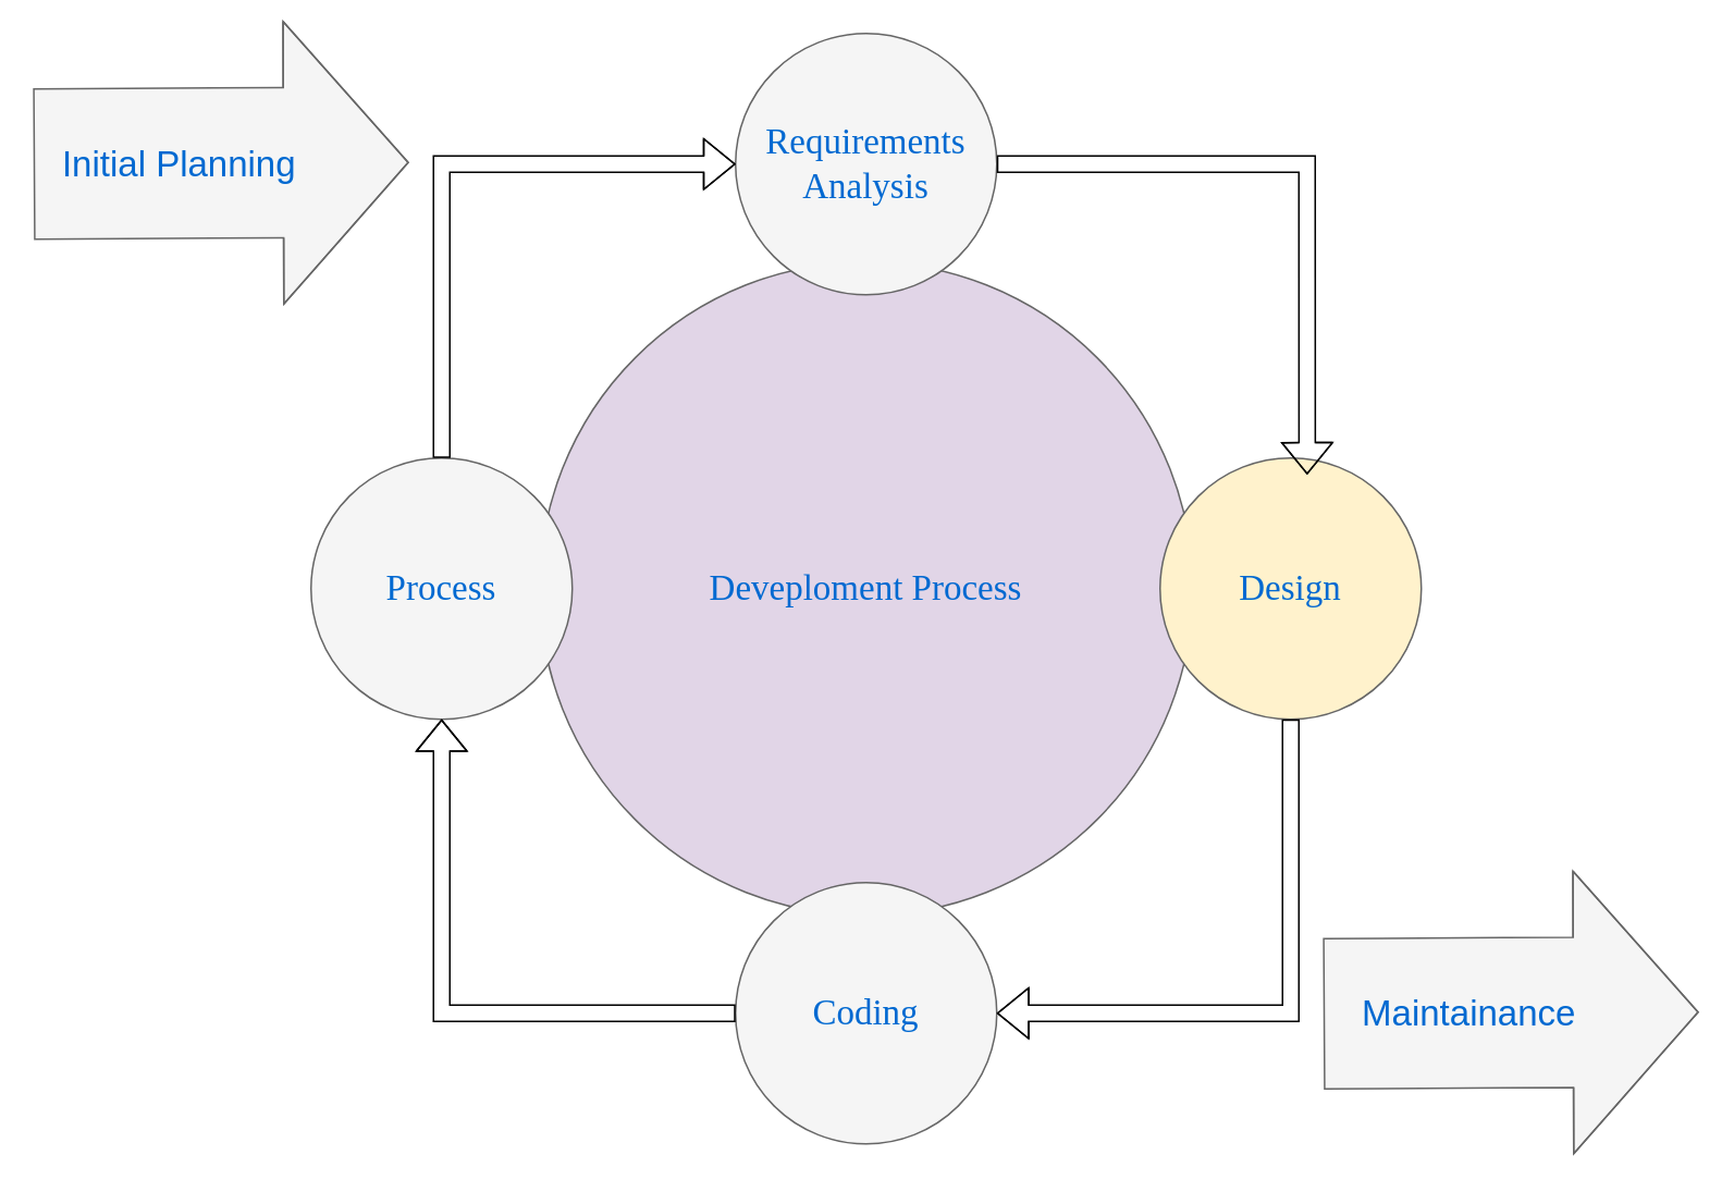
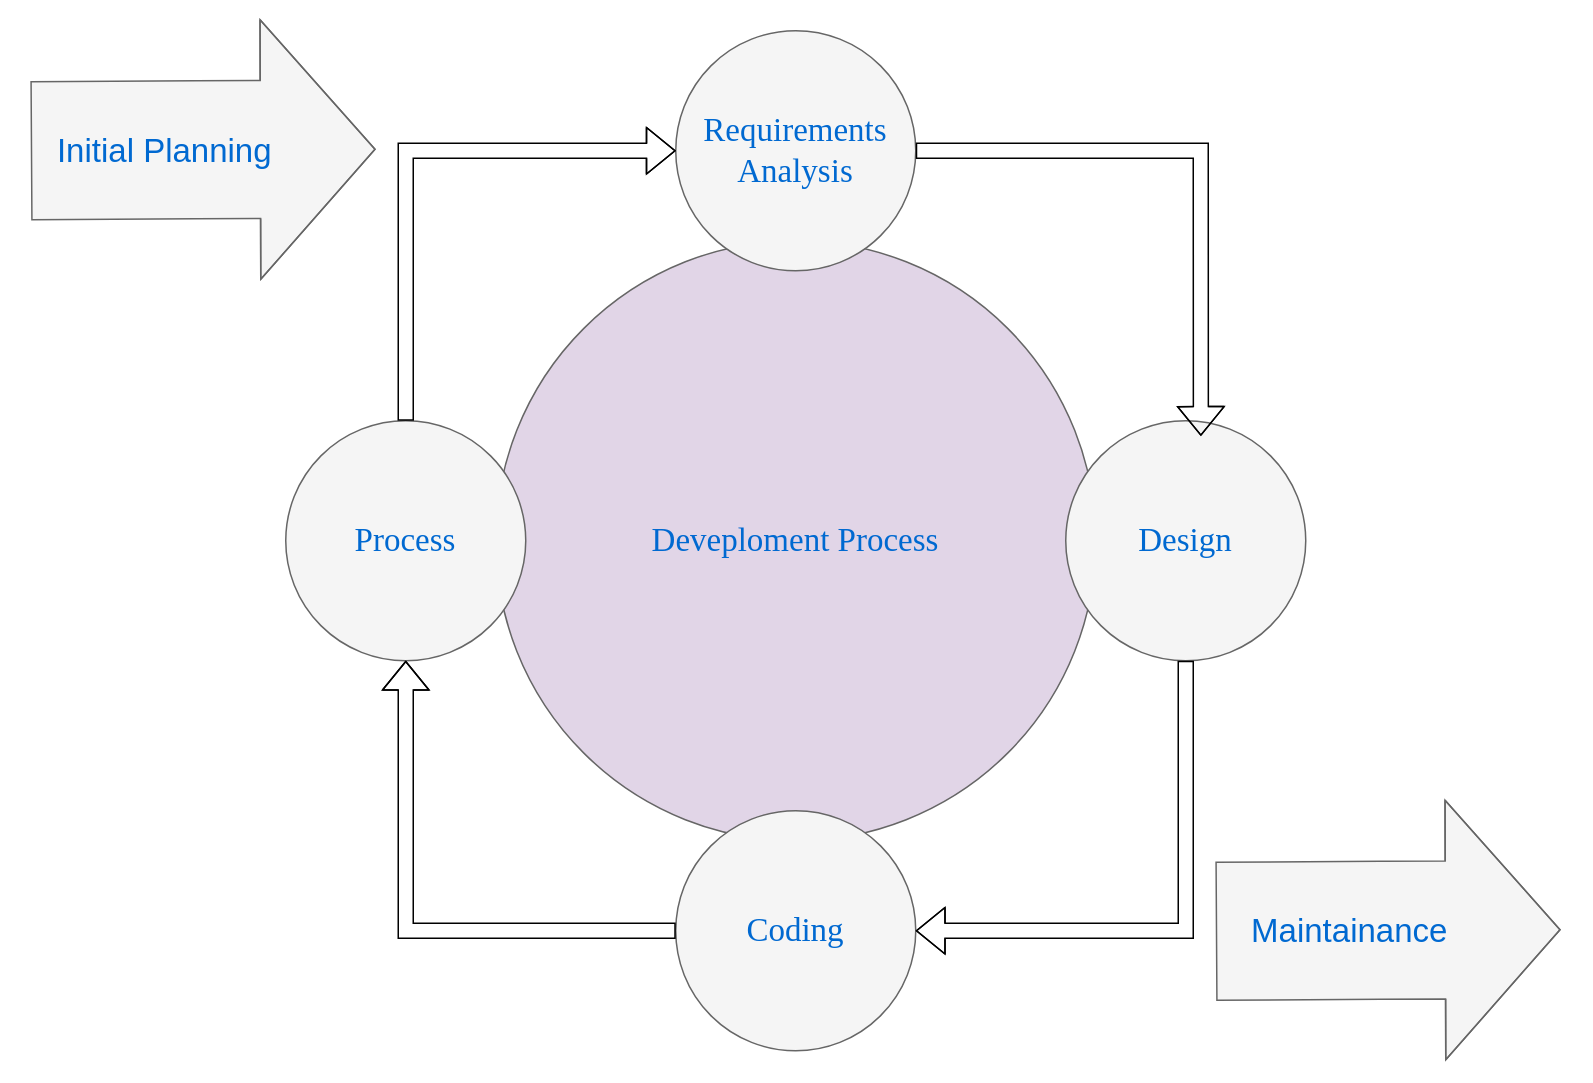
- <mxCell id="5" value="Design" style="ellipse;whiteSpace=wrap;html=1;rounded=0;shadow=0;dashed=0;comic=0;fontFamily=Verdana;fontSize=22;fontColor=#0069D1;fillColor=#fff2cc;strokeColor=#666666;" parent="1" vertex="1"><mxGeometry x="710" y="280" width="160" height="160" as="geometry" /></mxCell>
+ <mxCell id="5" value="Design" style="ellipse;whiteSpace=wrap;html=1;rounded=0;shadow=0;dashed=0;comic=0;fontFamily=Verdana;fontSize=22;fontColor=#0069D1;fillColor=#f5f5f5;strokeColor=#666666;" parent="1" vertex="1"><mxGeometry x="710" y="280" width="160" height="160" as="geometry" /></mxCell>
